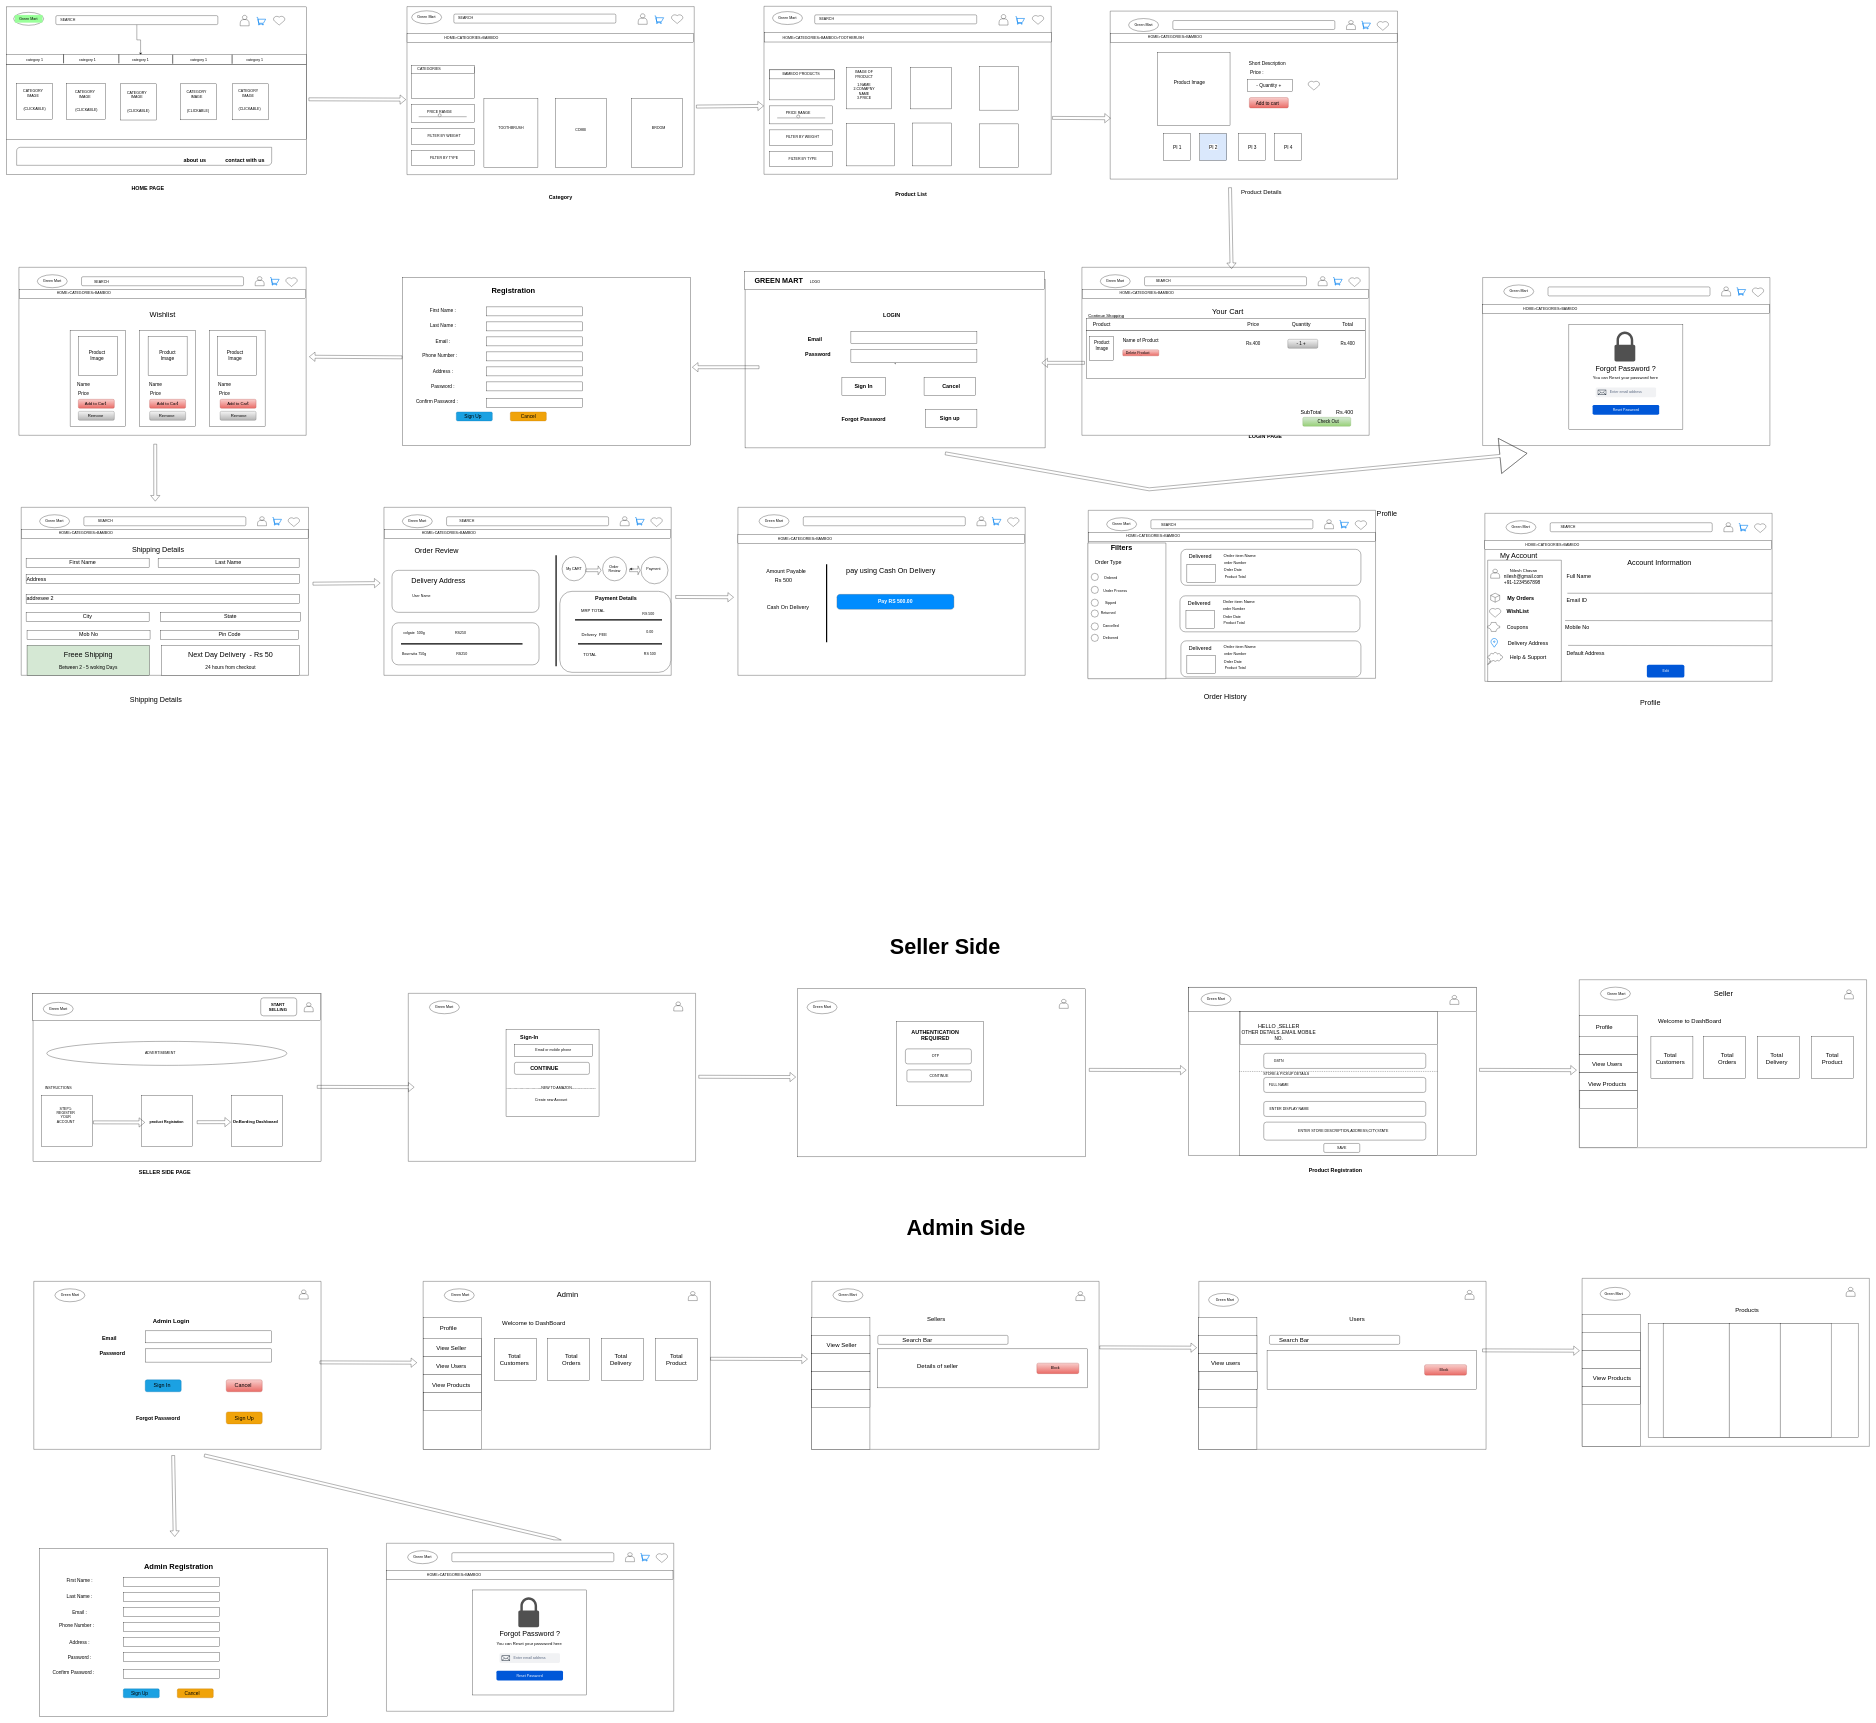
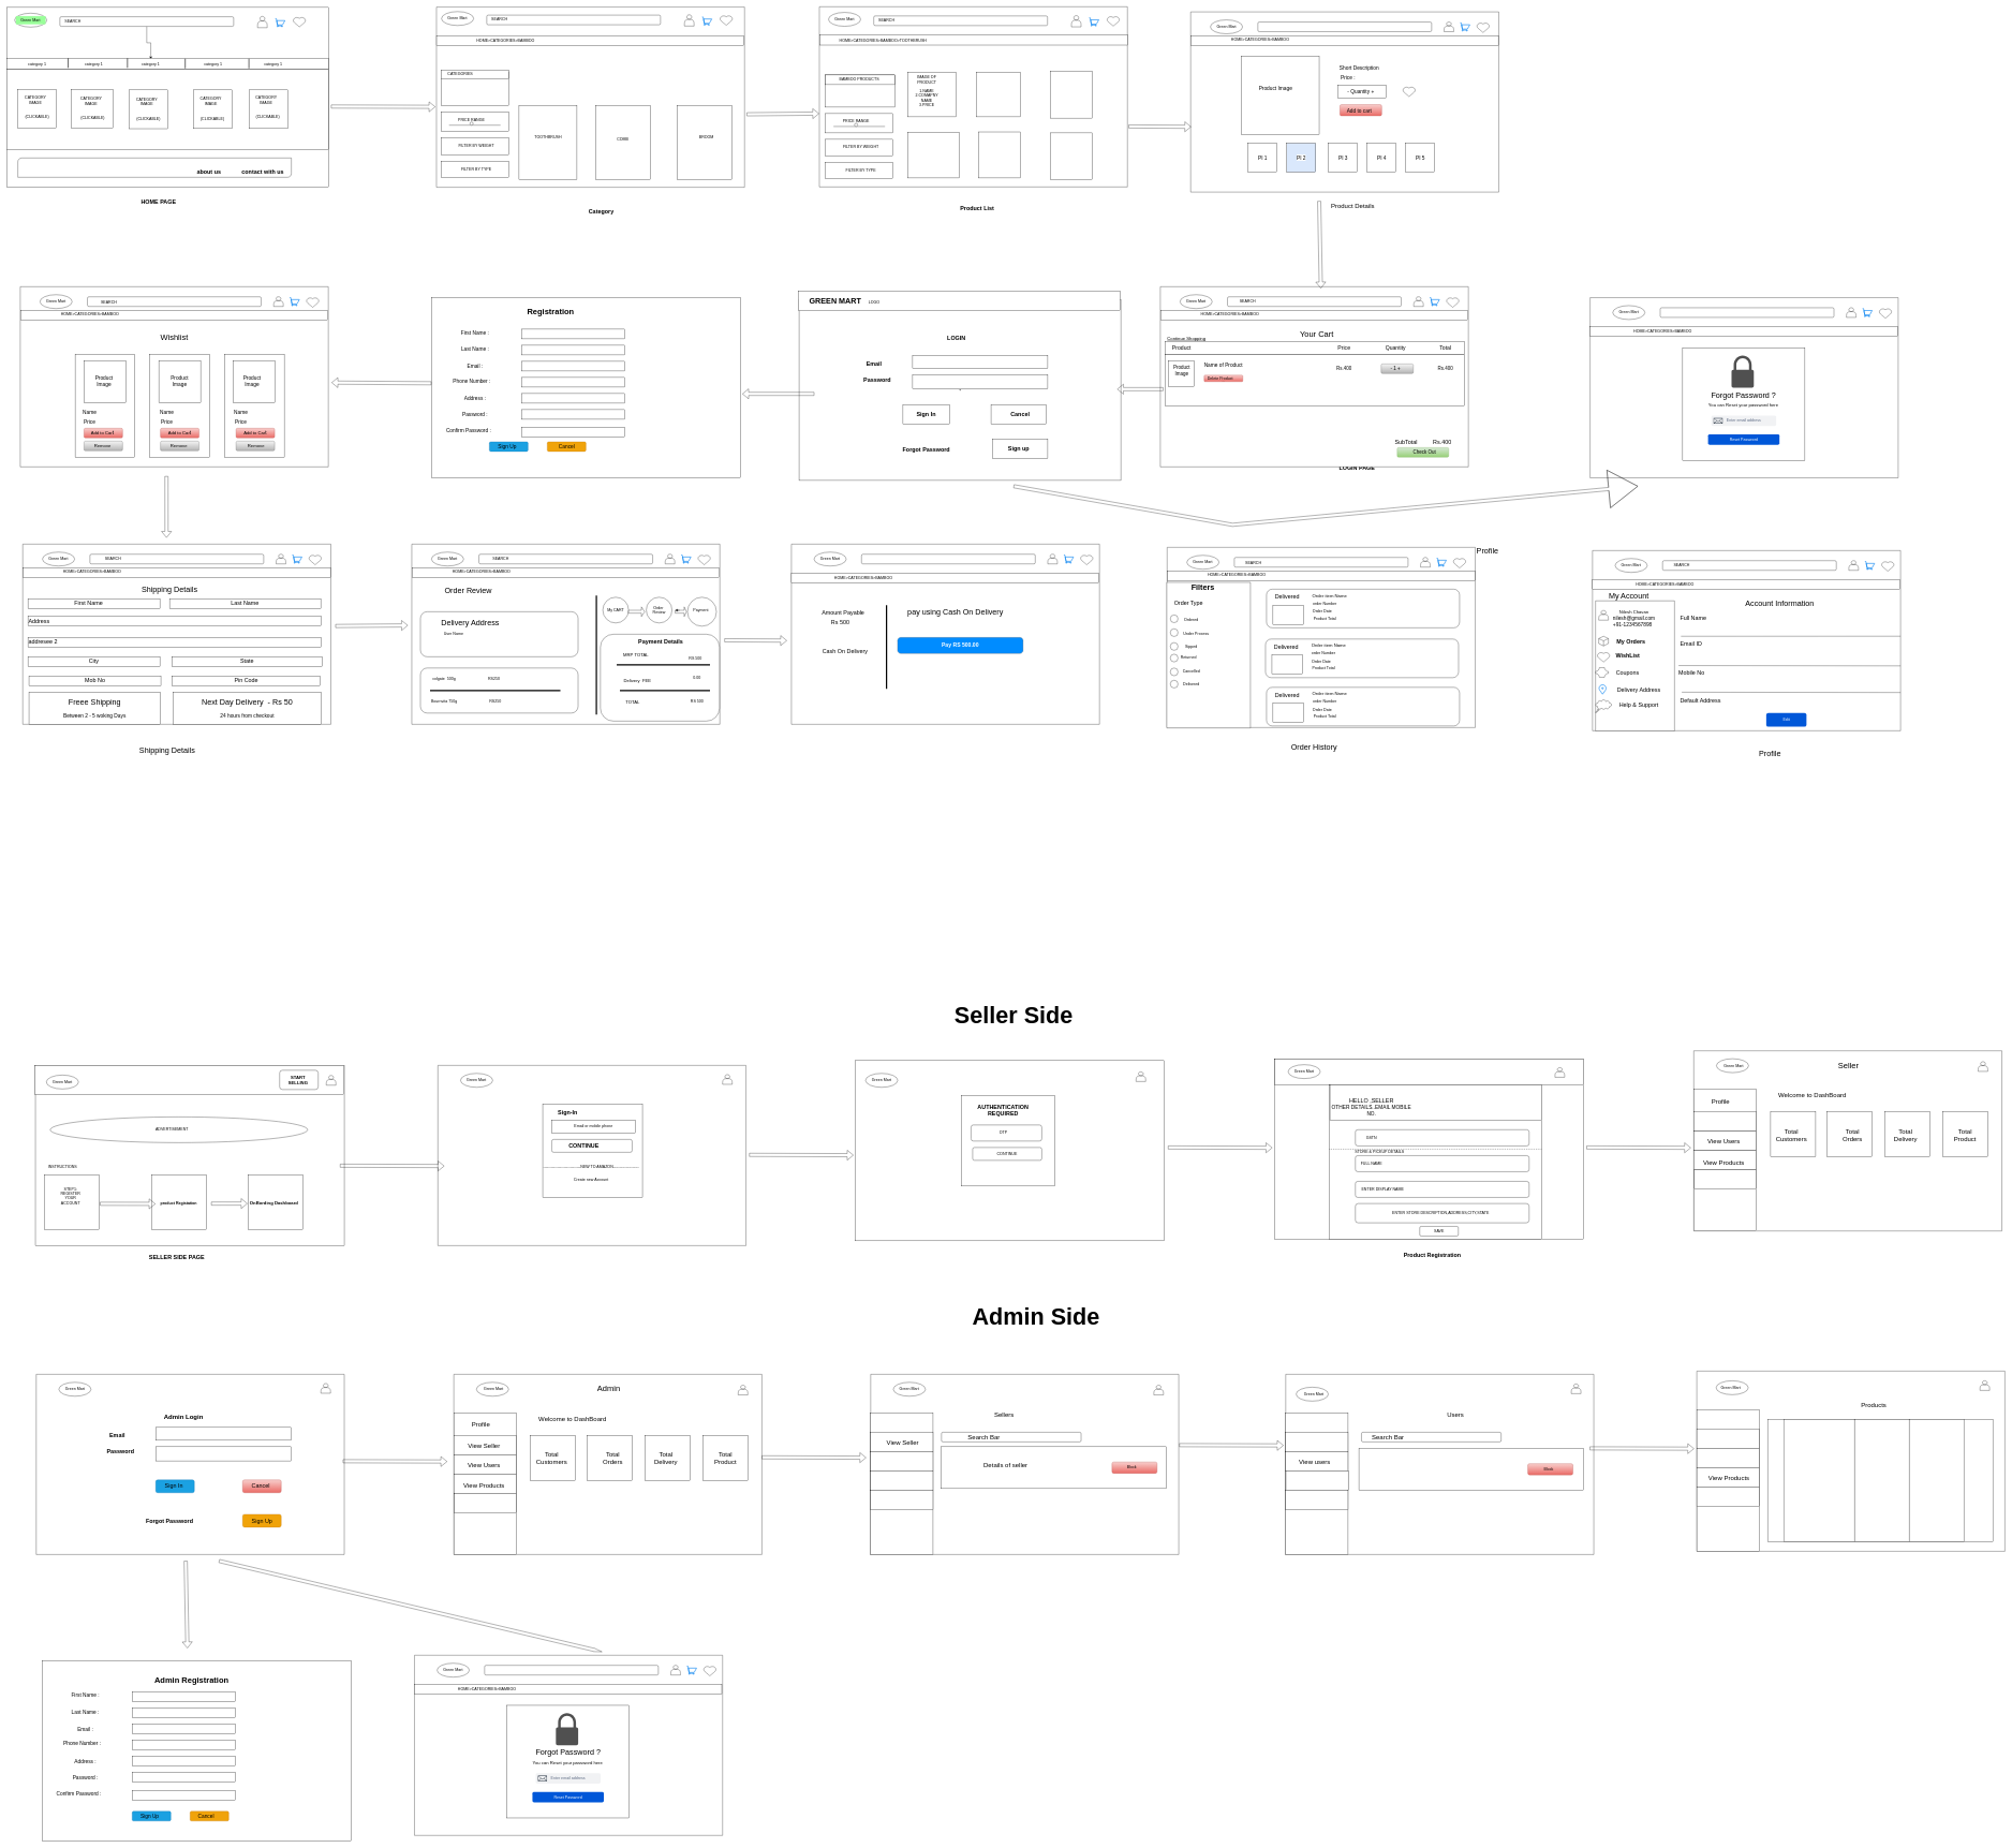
+ <mxCell id="98" value="PI 5" style="whiteSpace=wrap;html=1;aspect=fixed;labelBackgroundColor=#ffffff;strokeColor=#000000;fontSize=16;" parent="1" vertex="1"><mxGeometry x="4368.75" y="444" width="90" height="90" as="geometry" /></mxCell>
- <mxCell id="246" value="User Name&amp;nbsp;" style="text;html=1;align=center;verticalAlign=middle;whiteSpace=wrap;rounded=0;" parent="1" vertex="1"><mxGeometry x="1311.13" y="1970" width="190" height="30" as="geometry" /></mxCell>
+ <mxCell id="246" value="User Name&amp;nbsp;" style="text;html=1;align=center;verticalAlign=middle;whiteSpace=wrap;rounded=0;" parent="1" vertex="1"><mxGeometry x="1316.13" y="1955" width="190" height="30" as="geometry" /></mxCell>
- <mxCell id="287" value="&lt;font style=&quot;font-size: 24px;&quot;&gt;Freee Shipping&lt;/font&gt;&lt;div&gt;&lt;font size=&quot;3&quot;&gt;&lt;br&gt;&lt;/font&gt;&lt;/div&gt;&lt;div&gt;&lt;font size=&quot;3&quot;&gt;Between 2 - 5 woking Days&lt;/font&gt;&lt;/div&gt;" style="rounded=0;whiteSpace=wrap;html=1;fillColor=#d5e8d4;" parent="1" vertex="1"><mxGeometry x="89.62" y="2150" width="408.12" height="100" as="geometry" /></mxCell>
+ <mxCell id="287" value="&lt;font style=&quot;font-size: 24px;&quot;&gt;Freee Shipping&lt;/font&gt;&lt;div&gt;&lt;font size=&quot;3&quot;&gt;&lt;br&gt;&lt;/font&gt;&lt;/div&gt;&lt;div&gt;&lt;font size=&quot;3&quot;&gt;Between 2 - 5 woking Days&lt;/font&gt;&lt;/div&gt;" style="rounded=0;whiteSpace=wrap;html=1;" parent="1" vertex="1"><mxGeometry x="89.62" y="2150" width="408.12" height="100" as="geometry" /></mxCell>
